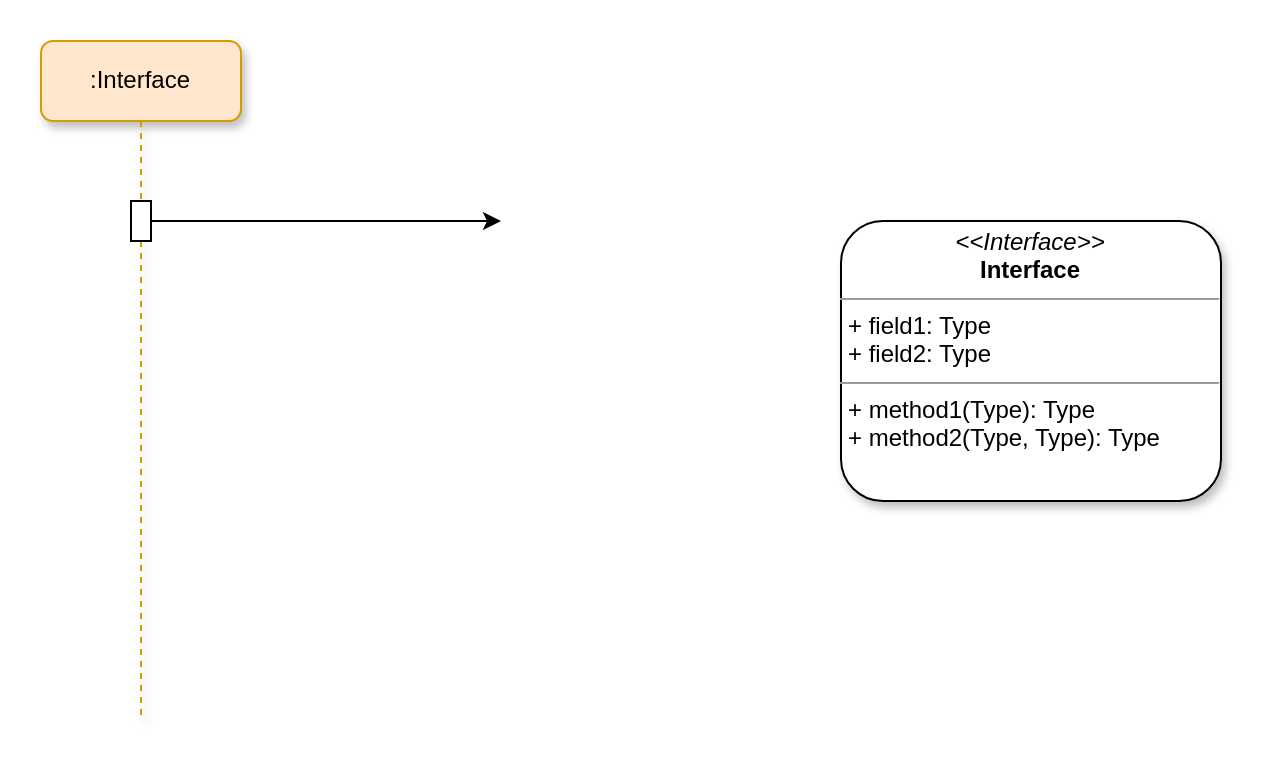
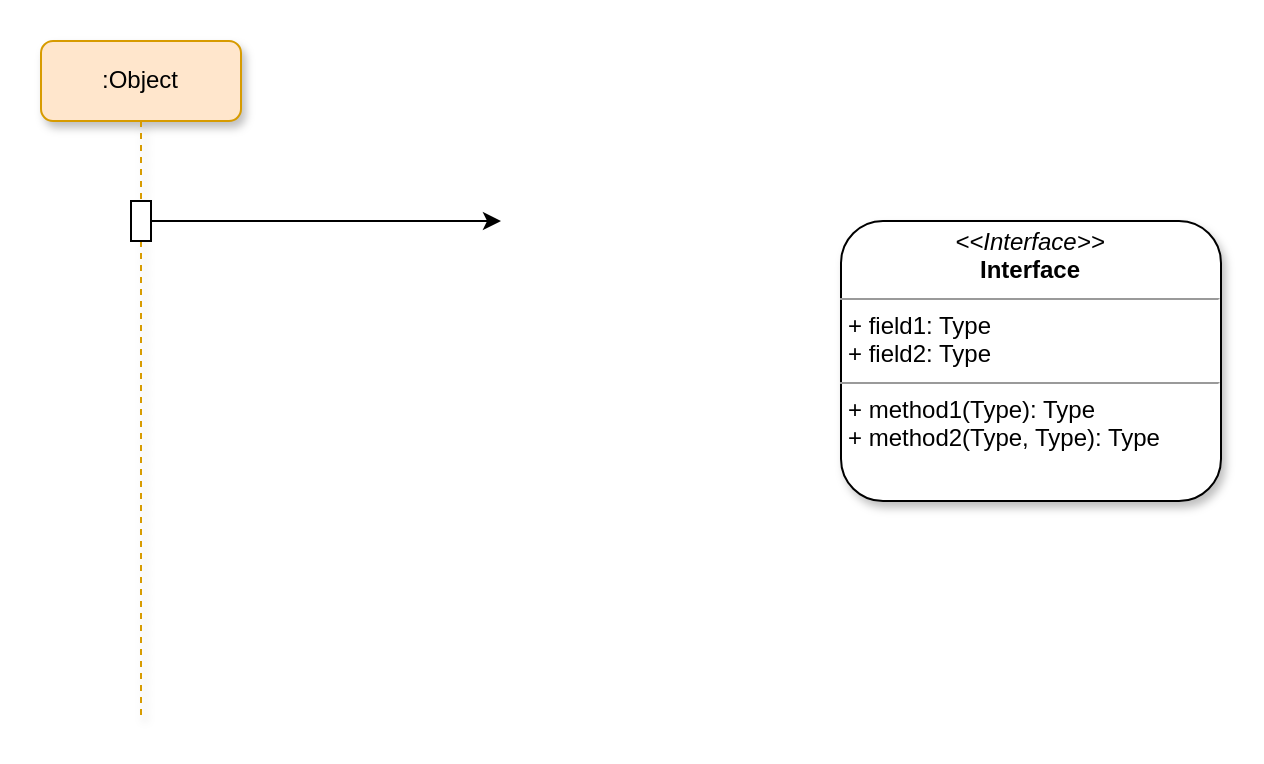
- <mxCell id="2" value=":Interface" style="shape=umlLifeline;perimeter=lifelinePerimeter;whiteSpace=wrap;html=1;container=1;collapsible=0;recursiveResize=0;outlineConnect=0;fillColor=#ffe6cc;strokeColor=#d79b00;rounded=1;shadow=1;glass=0;sketch=0;" parent="1" vertex="1"><mxGeometry x="20" y="20" width="100" height="340" as="geometry" /></mxCell>
+ <mxCell id="2" value=":Object" style="shape=umlLifeline;perimeter=lifelinePerimeter;whiteSpace=wrap;html=1;container=1;collapsible=0;recursiveResize=0;outlineConnect=0;fillColor=#ffe6cc;strokeColor=#d79b00;rounded=1;shadow=1;glass=0;sketch=0;" parent="1" vertex="1"><mxGeometry x="20" y="20" width="100" height="340" as="geometry" /></mxCell>
